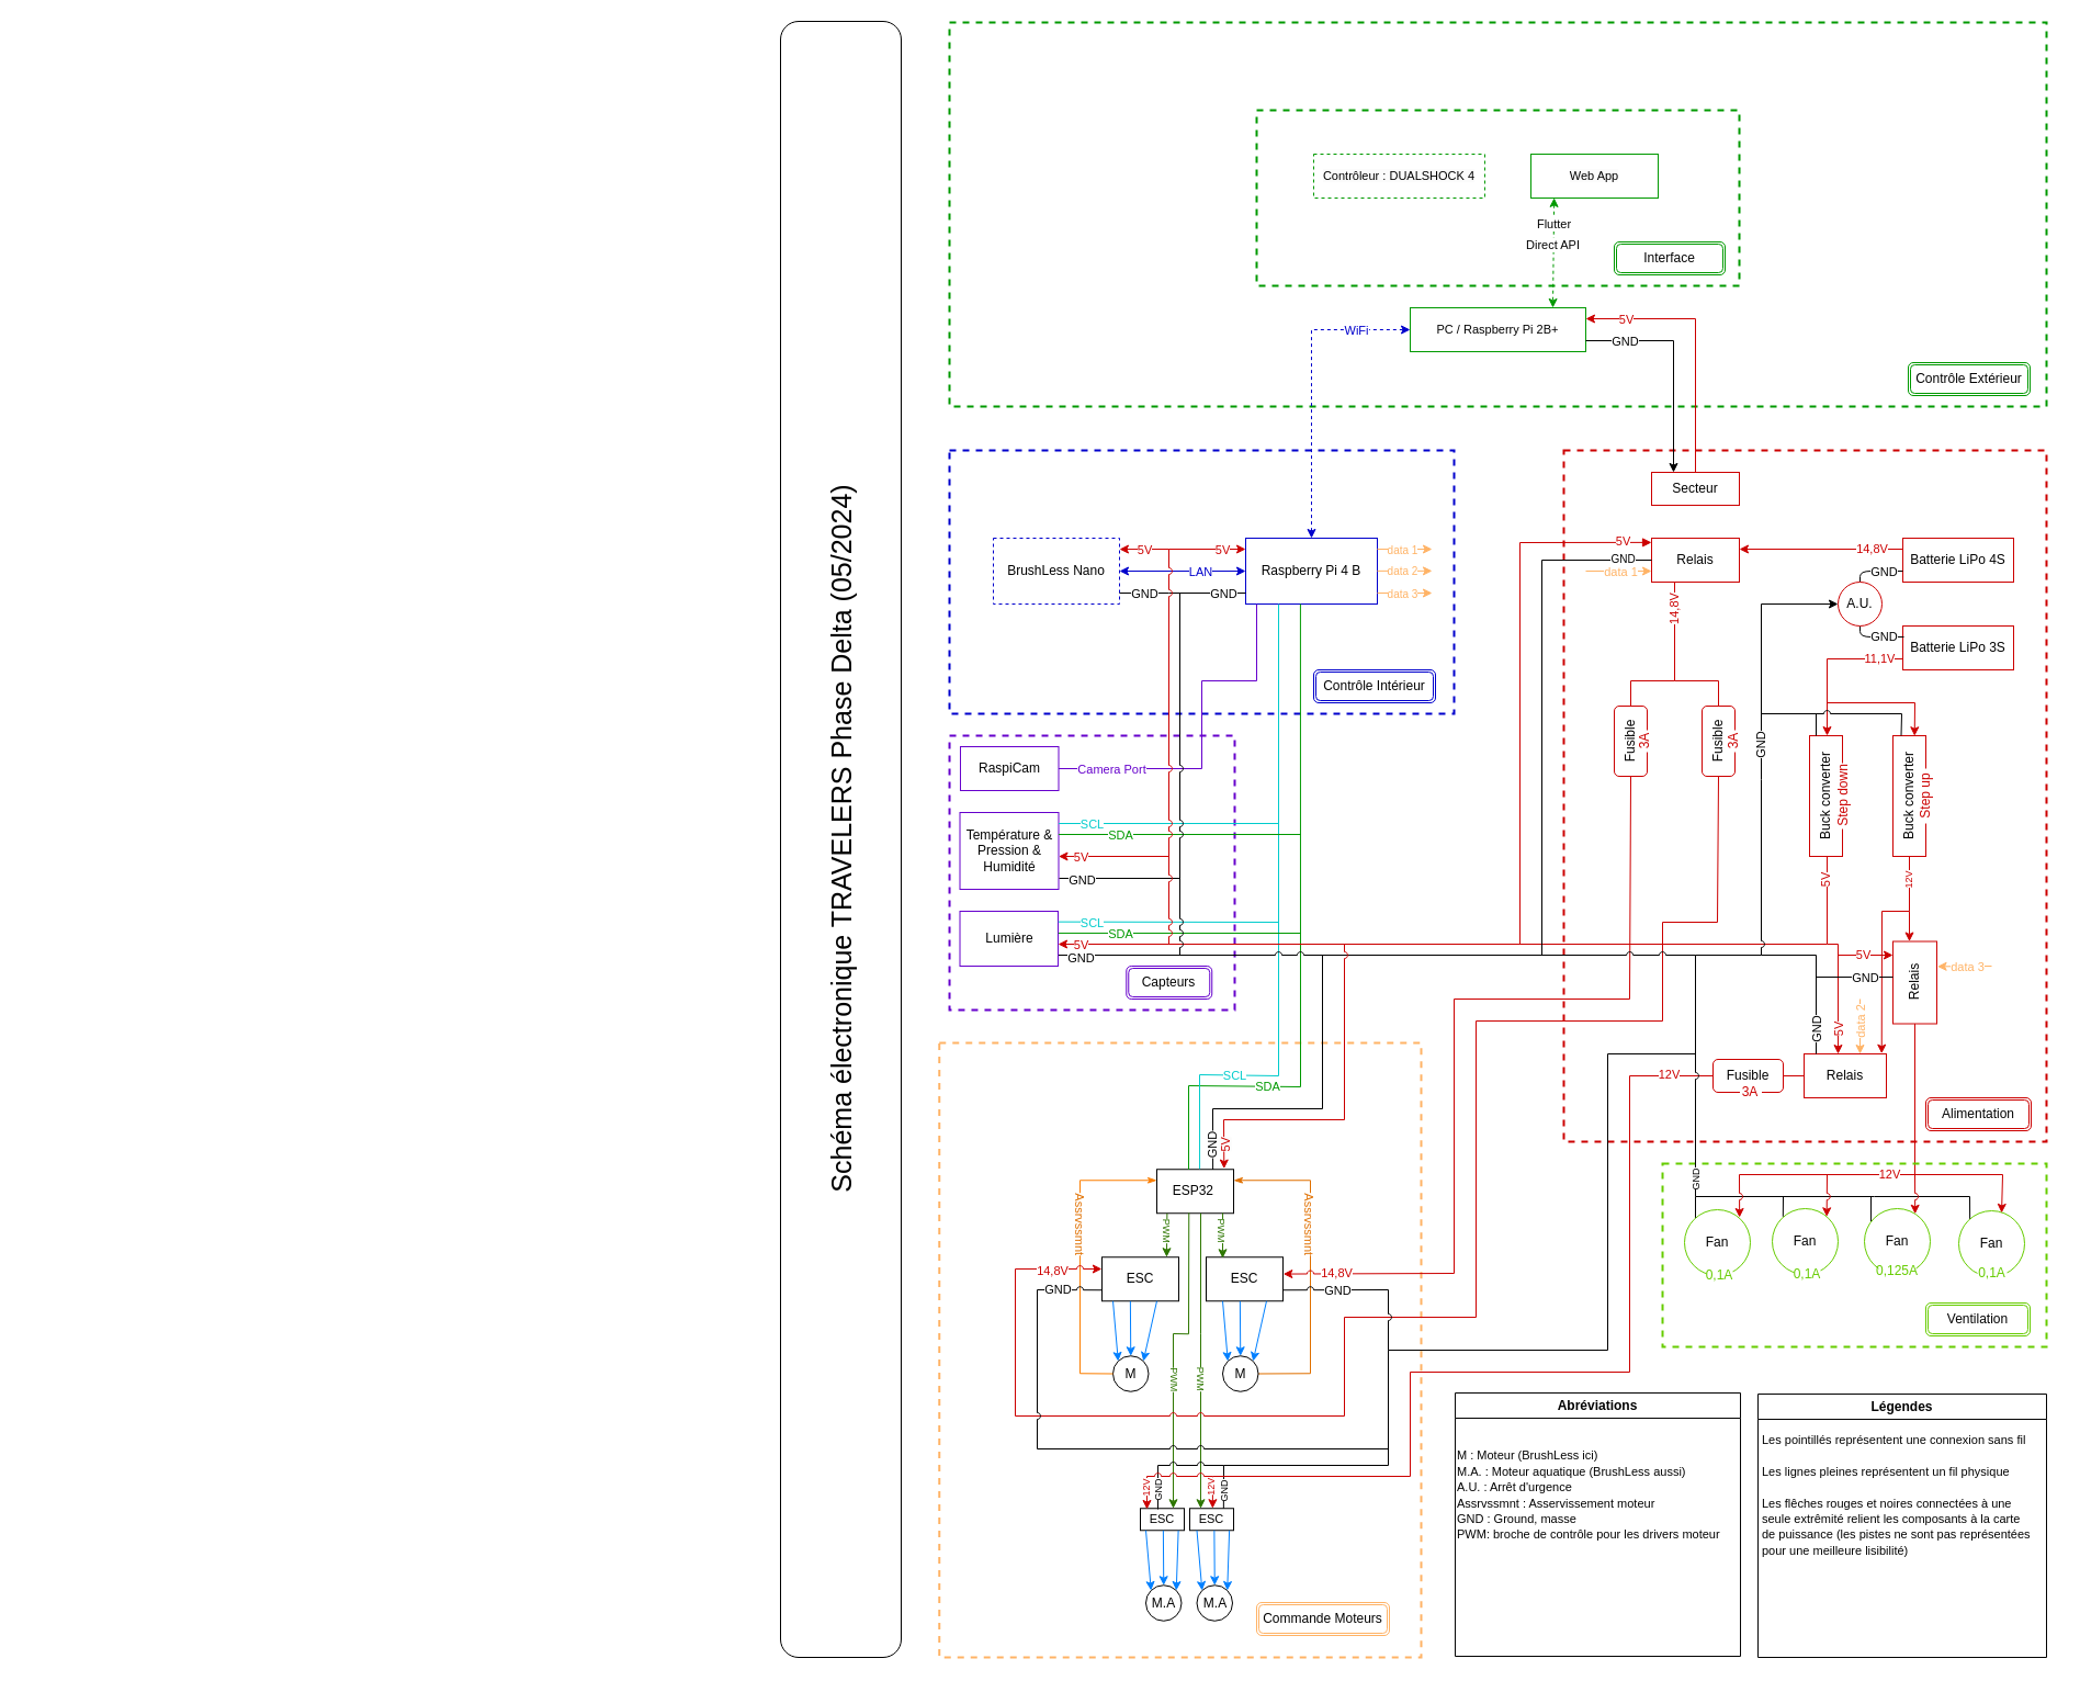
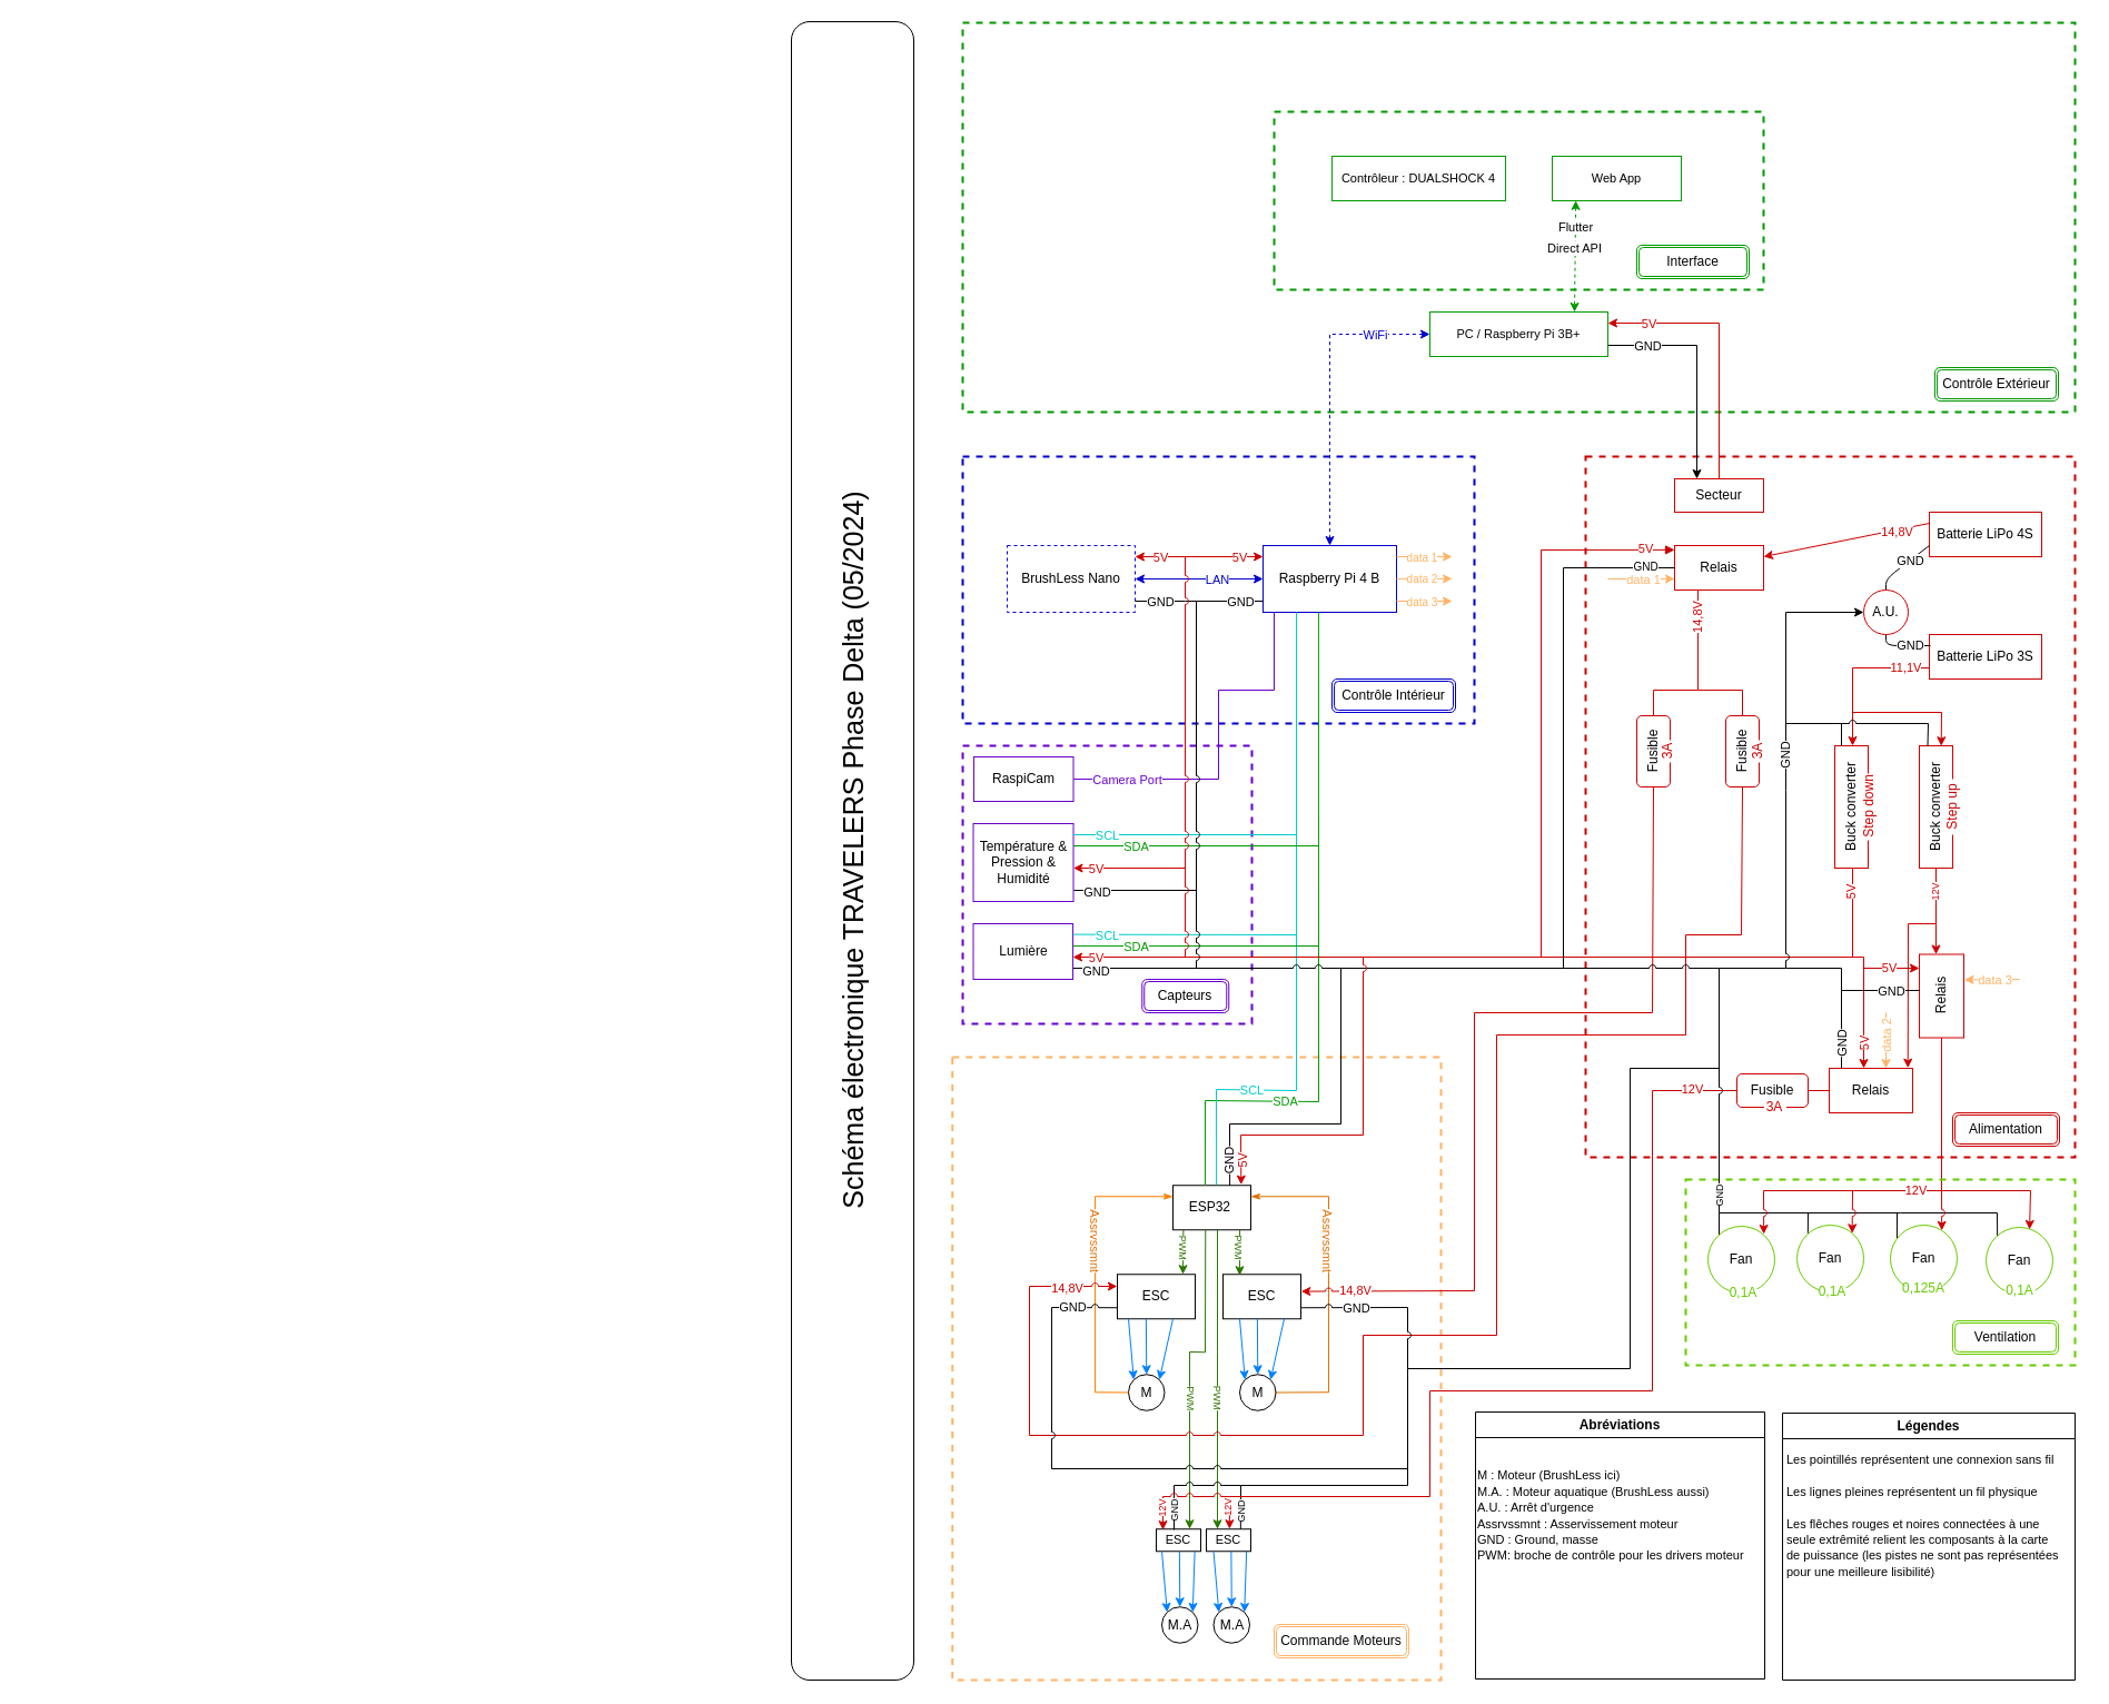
- <mxCell id="40" value="&lt;span style=&quot;color: rgb(0, 0, 0); font-size: 11px; background-color: rgb(251, 251, 251);&quot;&gt;Contrôleur : DUALSHOCK 4&lt;/span&gt;" style="rounded=0;whiteSpace=wrap;html=1;labelBackgroundColor=#FFFFFF;strokeColor=#009900;dashed=1;" parent="1" vertex="1"><mxGeometry x="1197.01" y="140" width="156" height="40" as="geometry" /></mxCell>
+ <mxCell id="40" value="&lt;span style=&quot;color: rgb(0, 0, 0); font-size: 11px; background-color: rgb(251, 251, 251);&quot;&gt;Contrôleur : DUALSHOCK 4&lt;/span&gt;" style="rounded=0;whiteSpace=wrap;html=1;labelBackgroundColor=#FFFFFF;strokeColor=#009900;" parent="1" vertex="1"><mxGeometry x="1197.01" y="140" width="156" height="40" as="geometry" /></mxCell>
- <mxCell id="18" value="&lt;font color=&quot;#030303&quot; style=&quot;font-size: 11px;&quot;&gt;PC / Raspberry Pi 2B+&lt;/font&gt;" style="rounded=0;whiteSpace=wrap;html=1;fontSize=11;fontColor=#F0F0F0;fillColor=#FFFFFF;strokeColor=#009900;" parent="1" vertex="1"><mxGeometry x="1285" y="280" width="160" height="40" as="geometry" /></mxCell>
+ <mxCell id="18" value="&lt;font color=&quot;#030303&quot; style=&quot;font-size: 11px;&quot;&gt;PC / Raspberry Pi 3B+&lt;/font&gt;" style="rounded=0;whiteSpace=wrap;html=1;fontSize=11;fontColor=#F0F0F0;fillColor=#FFFFFF;strokeColor=#009900;" parent="1" vertex="1"><mxGeometry x="1285" y="280" width="160" height="40" as="geometry" /></mxCell>
- <mxCell id="50" value="Batterie LiPo 4S" style="rounded=0;whiteSpace=wrap;html=1;fillColor=default;strokeColor=#CC0000;" parent="1" vertex="1"><mxGeometry x="1734.02" y="490" width="100.98" height="40" as="geometry" /></mxCell>
+ <mxCell id="50" value="Batterie LiPo 4S" style="rounded=0;whiteSpace=wrap;html=1;fillColor=default;strokeColor=#CC0000;" parent="1" vertex="1"><mxGeometry x="1734.02" y="460" width="100.98" height="40" as="geometry" /></mxCell>
